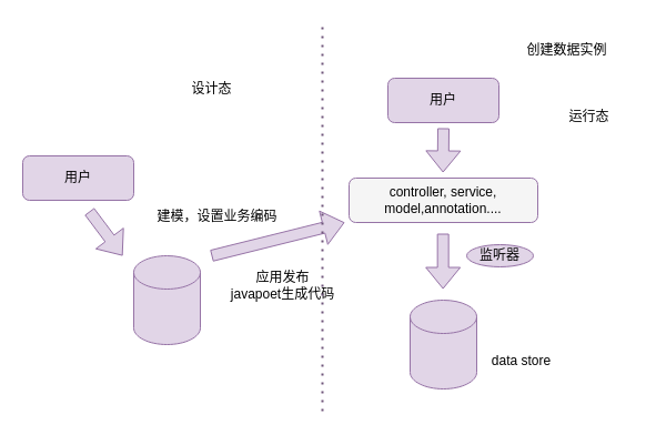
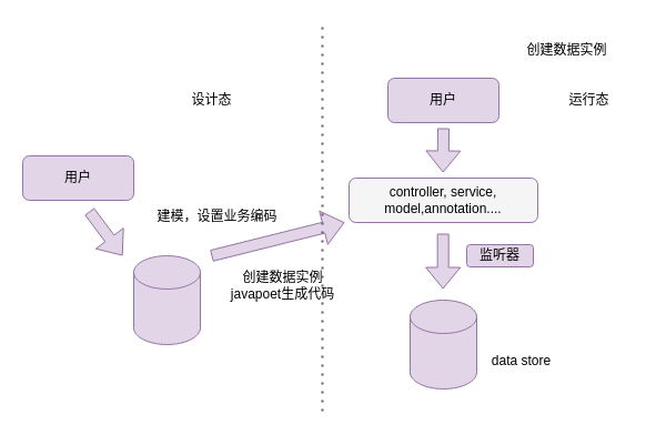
- <mxCell id="16" value="设计态" style="text;html=1;align=center;verticalAlign=middle;resizable=0;points=[];autosize=1;strokeColor=none;fillColor=none;" parent="1" vertex="1"><mxGeometry x="160" y="65" width="60" height="30" as="geometry" /></mxCell>
+ <mxCell id="16" value="设计态" style="text;html=1;align=center;verticalAlign=middle;resizable=0;points=[];autosize=1;strokeColor=none;fillColor=none;" parent="1" vertex="1"><mxGeometry x="160" y="75" width="60" height="30" as="geometry" /></mxCell>
- <mxCell id="17" value="运行态" style="text;html=1;align=center;verticalAlign=middle;resizable=0;points=[];autosize=1;strokeColor=none;fillColor=none;" parent="1" vertex="1"><mxGeometry x="500" y="90" width="60" height="30" as="geometry" /></mxCell>
+ <mxCell id="17" value="运行态" style="text;html=1;align=center;verticalAlign=middle;resizable=0;points=[];autosize=1;strokeColor=none;fillColor=none;" parent="1" vertex="1"><mxGeometry x="500" y="75" width="60" height="30" as="geometry" /></mxCell>
- <mxCell id="15" value="监听器" style="ellipse;whiteSpace=wrap;html=1;fillColor=#e1d5e7;strokeColor=#9673a6;" parent="1" vertex="1"><mxGeometry x="420" y="220" width="60" height="20" as="geometry" /></mxCell>
+ <mxCell id="15" value="监听器" style="rounded=1;whiteSpace=wrap;html=1;fillColor=#e1d5e7;strokeColor=#9673a6;" parent="1" vertex="1"><mxGeometry x="420" y="220" width="60" height="20" as="geometry" /></mxCell>
- <mxCell id="7" value="&lt;br&gt;应用发布&lt;br&gt;javapoet生成代码" style="text;html=1;align=center;verticalAlign=middle;resizable=0;points=[];autosize=1;strokeColor=none;fillColor=none;" parent="1" vertex="1"><mxGeometry x="194" y="220" width="120" height="60" as="geometry" /></mxCell>
+ <mxCell id="7" value="&lt;br&gt;创建数据实例&lt;br&gt;javapoet生成代码" style="text;html=1;align=center;verticalAlign=middle;resizable=0;points=[];autosize=1;strokeColor=none;fillColor=none;" parent="1" vertex="1"><mxGeometry x="194" y="220" width="120" height="60" as="geometry" /></mxCell>
